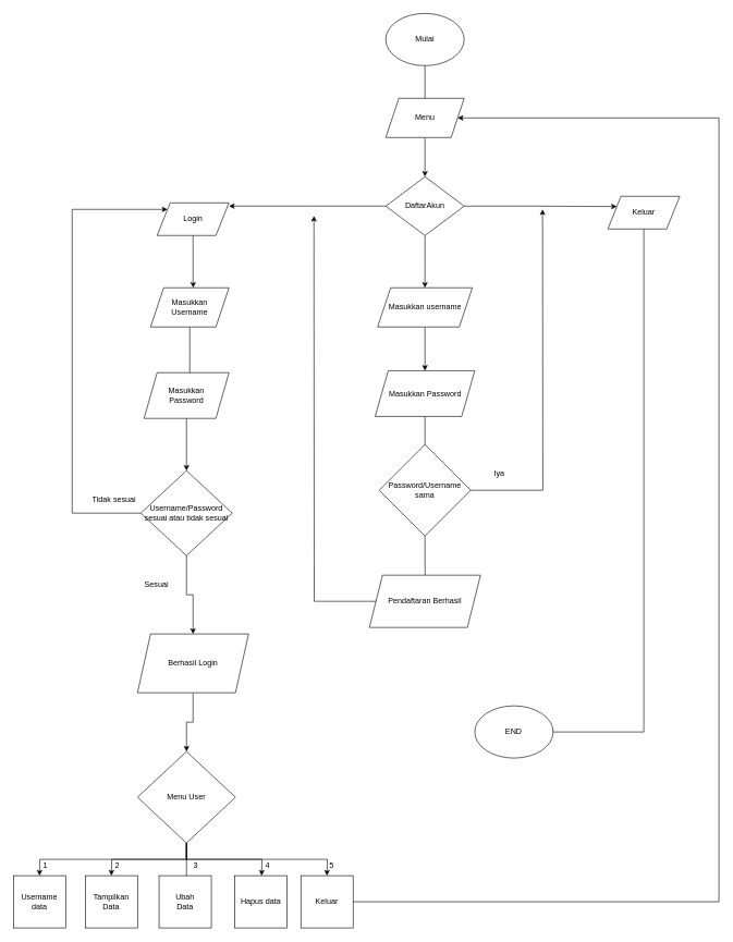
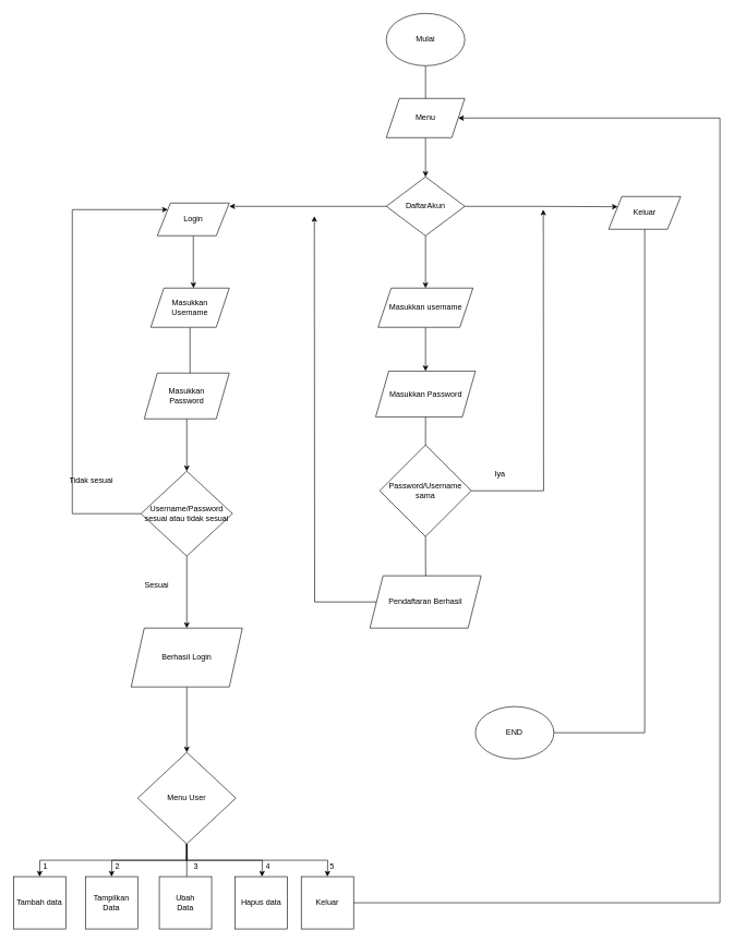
- <mxCell id="38" value="Tidak sesuai" style="text;strokeColor=none;fillColor=none;align=left;verticalAlign=middle;spacingLeft=4;spacingRight=4;overflow=hidden;points=[[0,0.5],[1,0.5]];portConstraint=eastwest;rotatable=0;whiteSpace=wrap;html=1;" parent="1" vertex="1"><mxGeometry x="135" y="750" width="80" height="30" as="geometry" /></mxCell>
+ <mxCell id="38" value="Tidak sesuai" style="text;strokeColor=none;fillColor=none;align=left;verticalAlign=middle;spacingLeft=4;spacingRight=4;overflow=hidden;points=[[0,0.5],[1,0.5]];portConstraint=eastwest;rotatable=0;whiteSpace=wrap;html=1;" parent="1" vertex="1"><mxGeometry x="100" y="720" width="80" height="30" as="geometry" /></mxCell>
- <mxCell id="41" value="Berhasil Login" style="shape=parallelogram;perimeter=parallelogramPerimeter;whiteSpace=wrap;html=1;fixedSize=1;" parent="1" vertex="1"><mxGeometry x="210" y="970" width="170" height="90" as="geometry" /></mxCell>
+ <mxCell id="41" value="Berhasil Login" style="shape=parallelogram;perimeter=parallelogramPerimeter;whiteSpace=wrap;html=1;fixedSize=1;" parent="1" vertex="1"><mxGeometry x="200" y="960" width="170" height="90" as="geometry" /></mxCell>
- <mxCell id="45" value="Username data" style="whiteSpace=wrap;html=1;aspect=fixed;" parent="1" vertex="1"><mxGeometry x="20" y="1340" width="80" height="80" as="geometry" /></mxCell>
+ <mxCell id="45" value="Tambah data" style="whiteSpace=wrap;html=1;aspect=fixed;" parent="1" vertex="1"><mxGeometry x="20" y="1340" width="80" height="80" as="geometry" /></mxCell>
